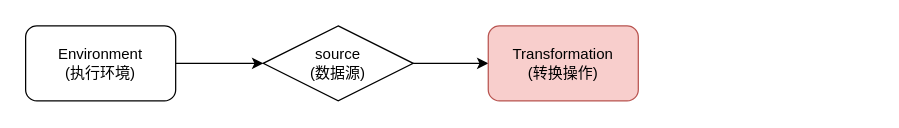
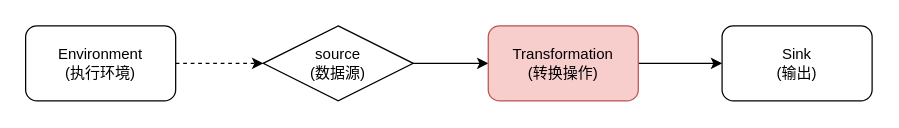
- <mxCell id="2" style="edgeStyle=orthogonalEdgeStyle;rounded=0;orthogonalLoop=1;jettySize=auto;html=1;" edge="1" parent="1" source="3" target="5"><mxGeometry relative="1" as="geometry" /></mxCell>
+ <mxCell id="2" style="edgeStyle=orthogonalEdgeStyle;rounded=0;orthogonalLoop=1;jettySize=auto;html=1;dashed=1;" edge="1" parent="1" source="3" target="5"><mxGeometry relative="1" as="geometry" /></mxCell>
+ <mxCell id="6" style="edgeStyle=orthogonalEdgeStyle;rounded=0;orthogonalLoop=1;jettySize=auto;html=1;" edge="1" parent="1" source="7" target="8"><mxGeometry relative="1" as="geometry" /></mxCell>
+ <mxCell id="8" value="Sink&lt;br&gt;(输出)" style="rounded=1;whiteSpace=wrap;html=1;" vertex="1" parent="1"><mxGeometry x="577" y="20" width="120" height="60" as="geometry" /></mxCell>
